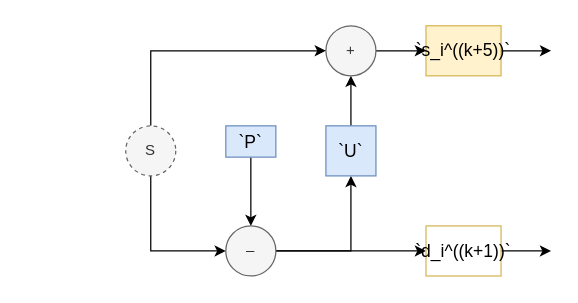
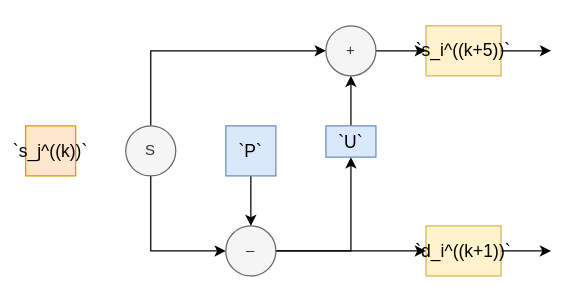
- <mxCell id="5" value="`P`" style="rounded=0;whiteSpace=wrap;html=1;fillColor=#dae8fc;strokeColor=#6c8ebf;fontFamily=Helvetica;fontSize=14;" parent="1" vertex="1"><mxGeometry x="180" y="100" width="40" height="25" as="geometry" /></mxCell>
+ <mxCell id="5" value="`P`" style="rounded=0;whiteSpace=wrap;html=1;fillColor=#dae8fc;strokeColor=#6c8ebf;fontFamily=Helvetica;fontSize=14;" parent="1" vertex="1"><mxGeometry x="180" y="100" width="40" height="40" as="geometry" /></mxCell>
+ <mxCell id="2" value="`s_j^((k))`" style="rounded=0;whiteSpace=wrap;html=1;fillColor=#ffe6cc;strokeColor=#d79b00;fontFamily=Helvetica;fontSize=14;" parent="1" vertex="1"><mxGeometry y="100" width="40" height="40" as="geometry" x="20" /></mxCell>
- <mxCell id="14" value="S" style="ellipse;whiteSpace=wrap;html=1;aspect=fixed;fillColor=#f5f5f5;strokeColor=#666666;fontColor=#333333;dashed=1;" parent="1" vertex="1"><mxGeometry x="100" y="100" width="40" height="40" as="geometry" /></mxCell>
+ <mxCell id="14" value="S" style="ellipse;whiteSpace=wrap;html=1;aspect=fixed;fillColor=#f5f5f5;strokeColor=#666666;fontColor=#333333;" parent="1" vertex="1"><mxGeometry x="100" y="100" width="40" height="40" as="geometry" /></mxCell>
- <mxCell id="10" value="`U`" style="rounded=0;whiteSpace=wrap;html=1;fillColor=#dae8fc;strokeColor=#6c8ebf;fontFamily=Helvetica;fontSize=14;" parent="1" vertex="1"><mxGeometry x="260" y="100" width="40" height="40" as="geometry" /></mxCell>
+ <mxCell id="10" value="`U`" style="rounded=0;whiteSpace=wrap;html=1;fillColor=#dae8fc;strokeColor=#6c8ebf;fontFamily=Helvetica;fontSize=14;" parent="1" vertex="1"><mxGeometry x="260" y="100" width="40" height="25" as="geometry" /></mxCell>
- <mxCell id="18" value="`d_i^((k+1))`" style="rounded=0;whiteSpace=wrap;html=1;fillColor=#ffffff;strokeColor=#d6b656;fontFamily=Helvetica;fontSize=14;" parent="1" vertex="1"><mxGeometry x="340" y="180" width="60" height="40" as="geometry" /></mxCell>
+ <mxCell id="18" value="`d_i^((k+1))`" style="rounded=0;whiteSpace=wrap;html=1;fillColor=#fff2cc;strokeColor=#d6b656;fontFamily=Helvetica;fontSize=14;" parent="1" vertex="1"><mxGeometry x="340" y="180" width="60" height="40" as="geometry" /></mxCell>
